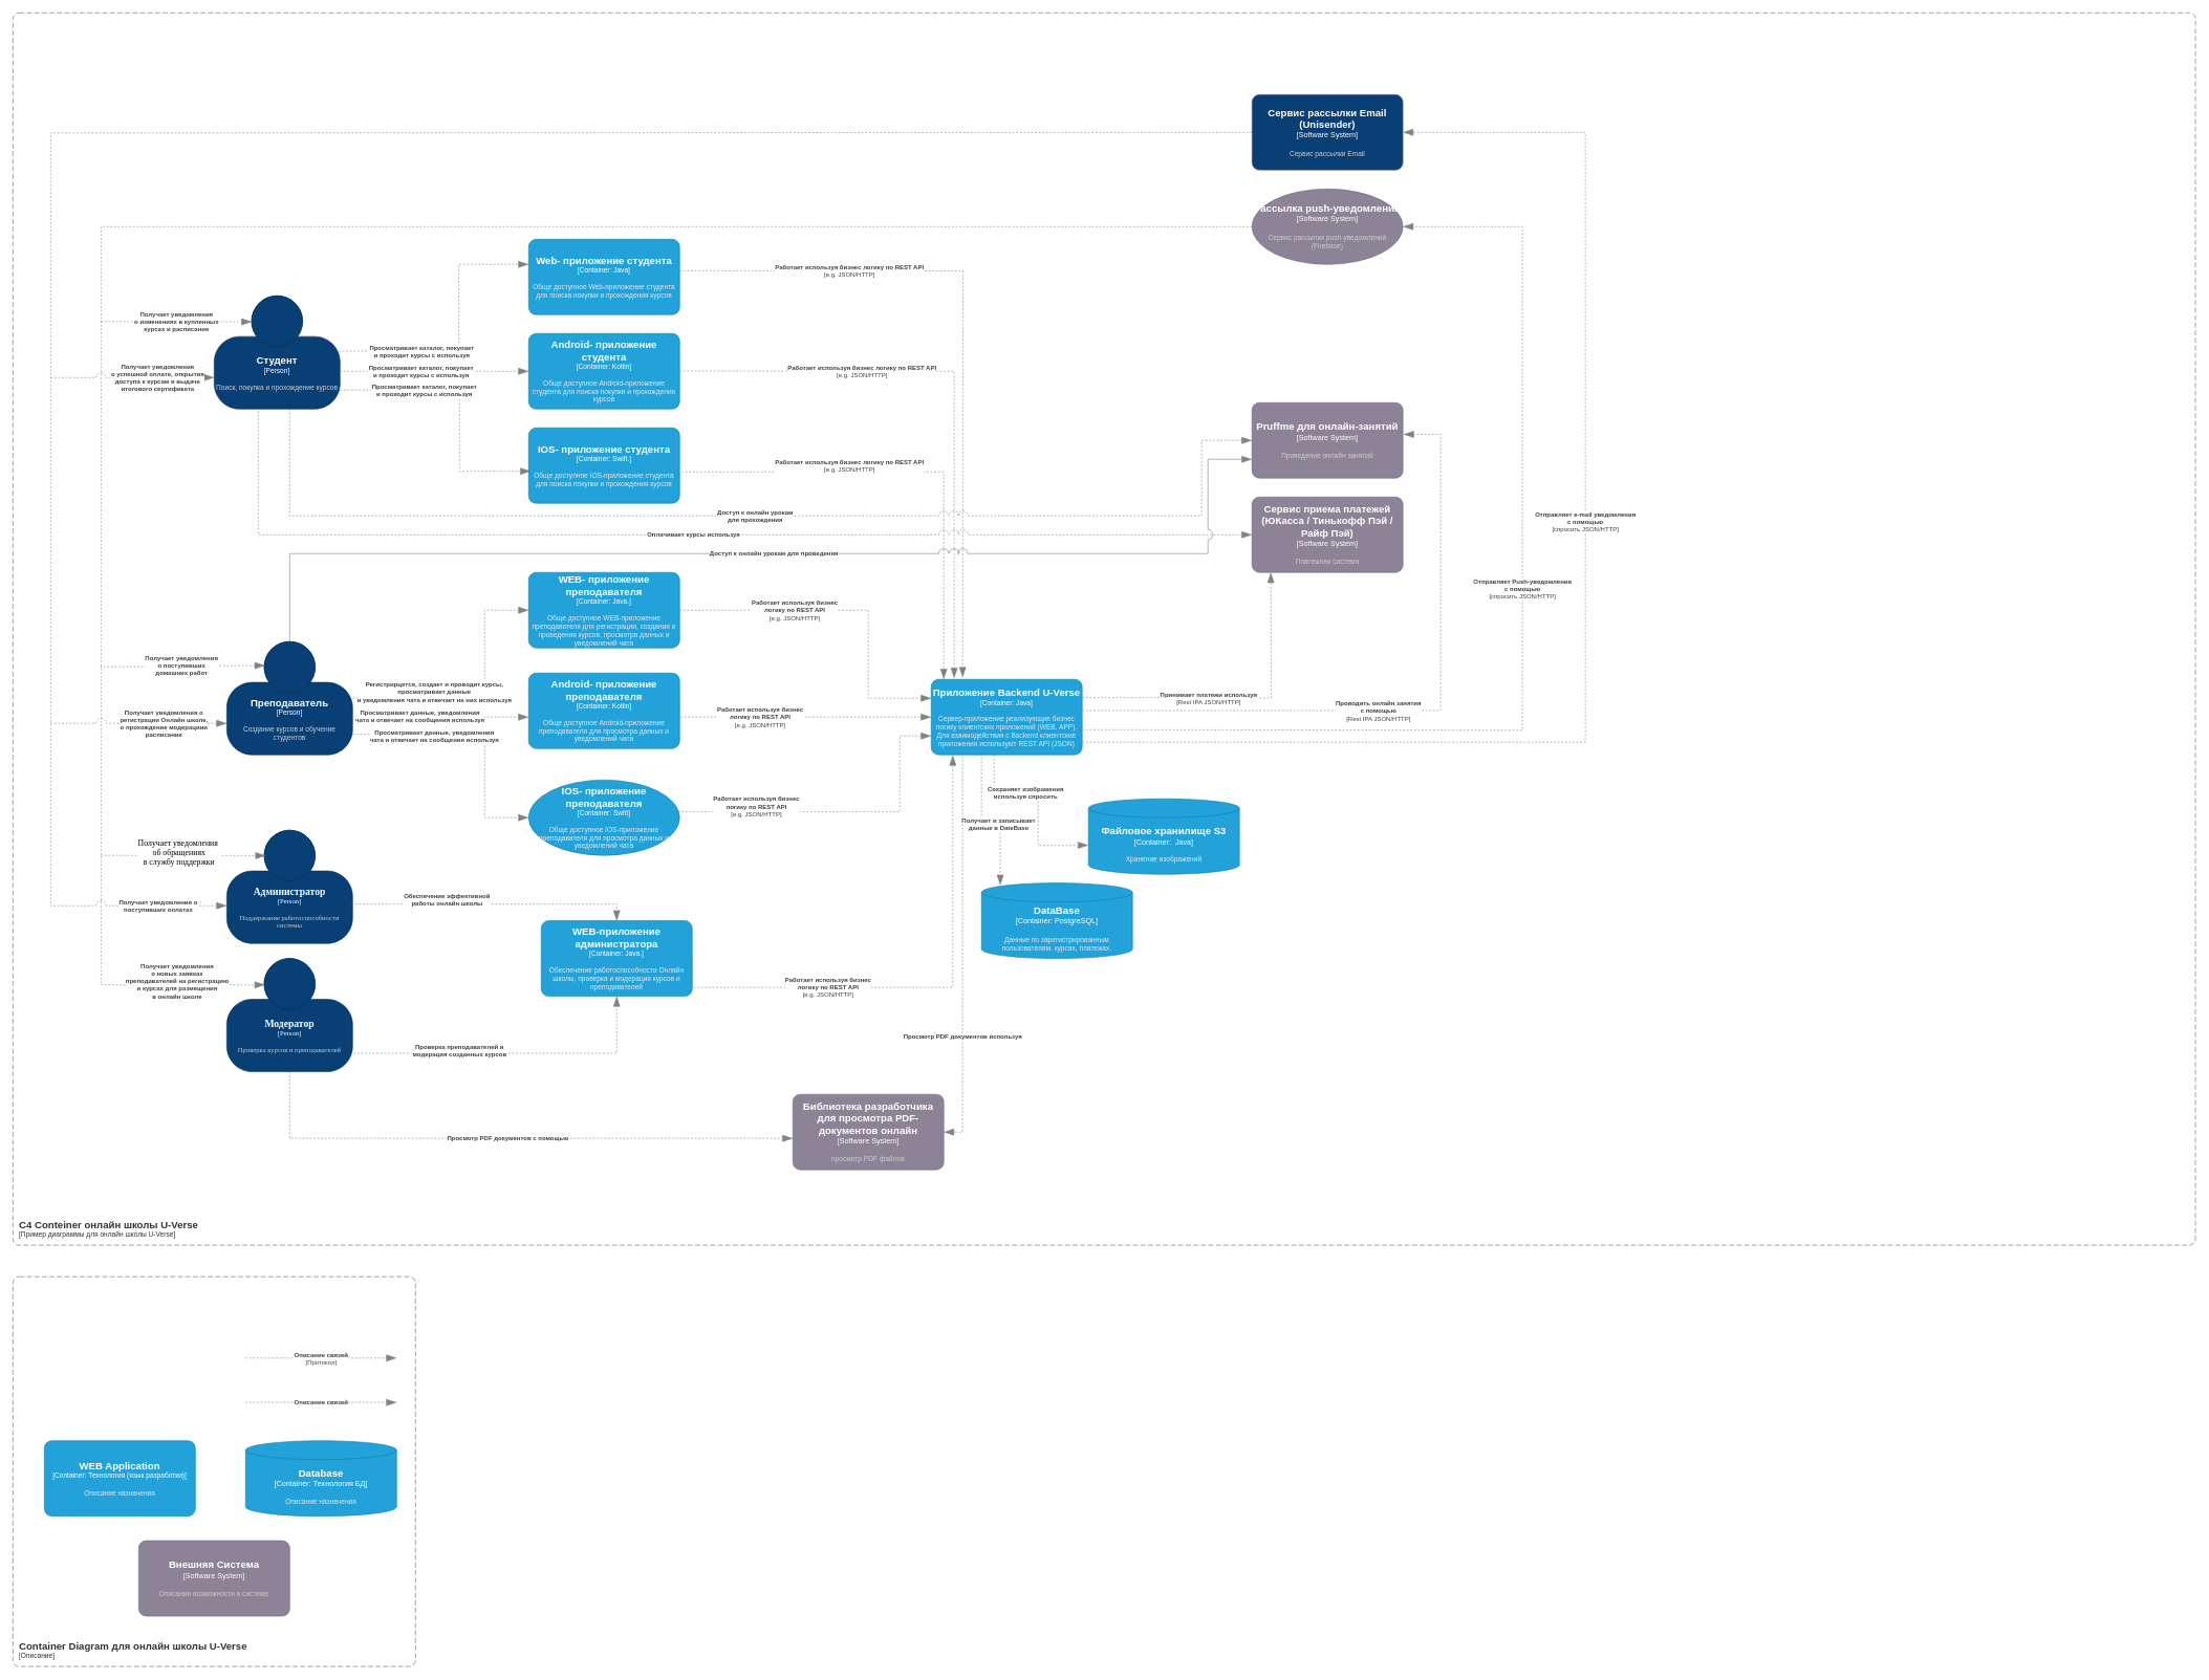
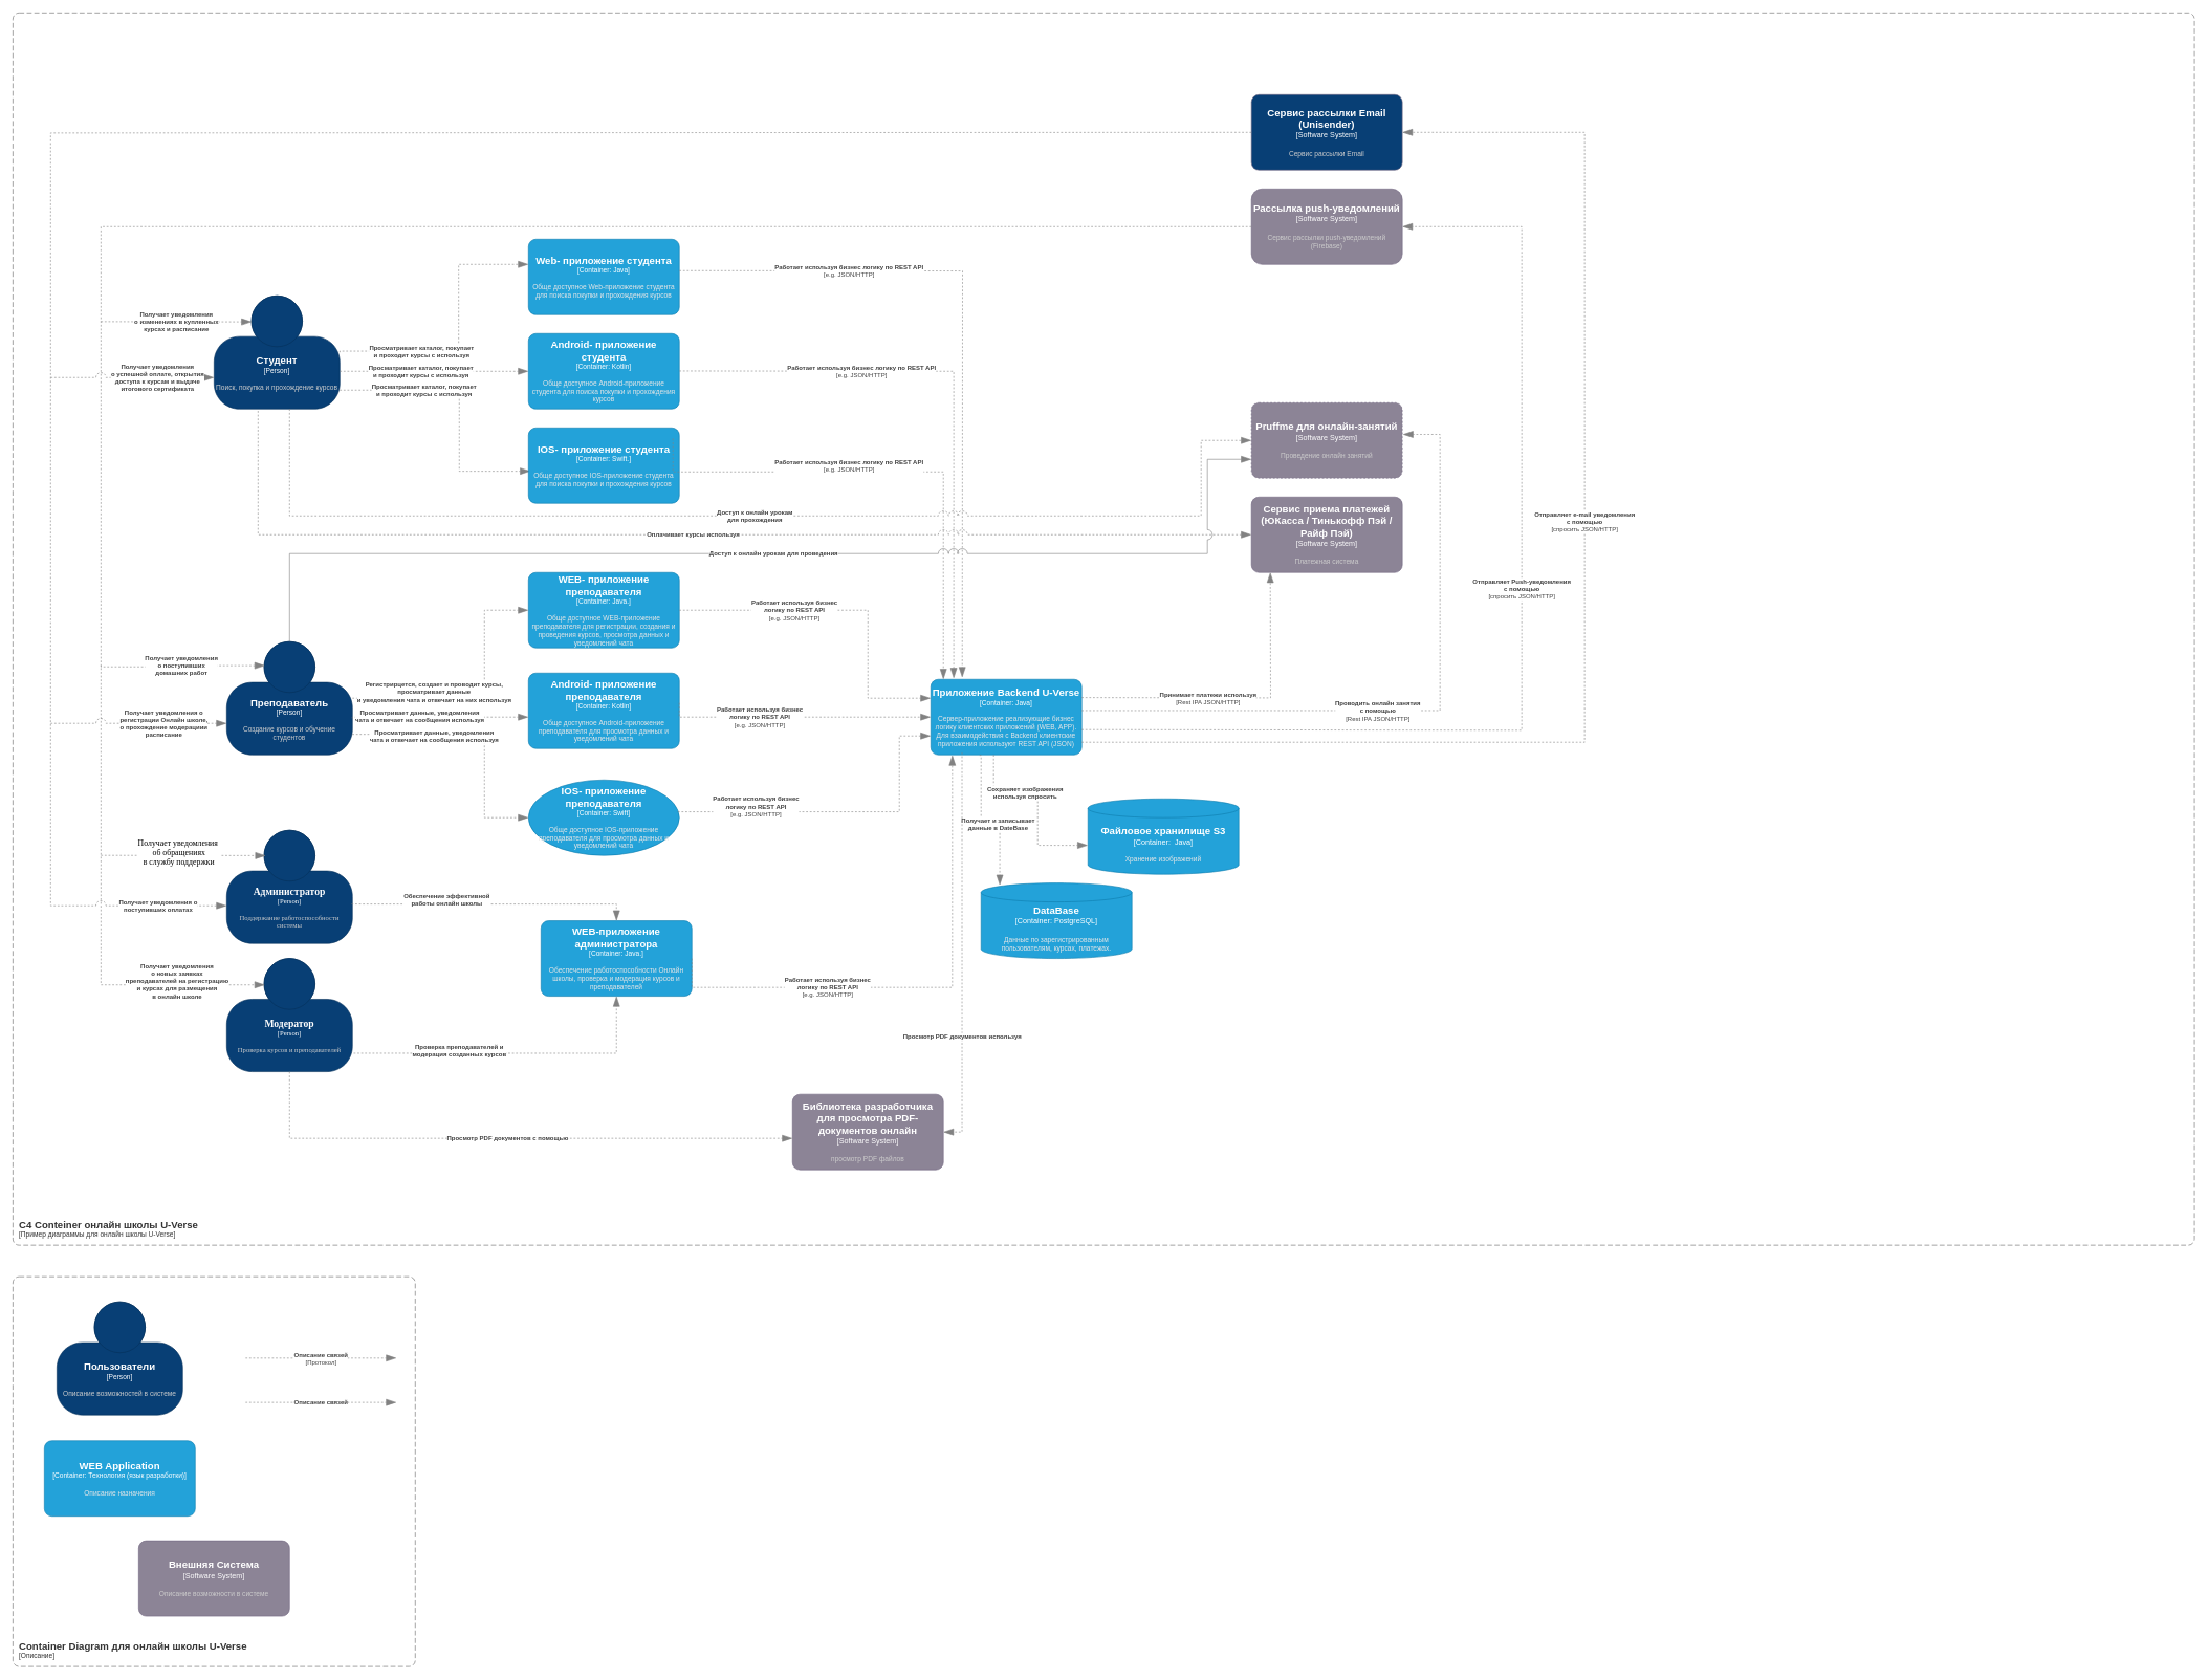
- <mxCell id="42" value="&lt;font style=&quot;font-size: 16px&quot;&gt;&lt;b&gt;Рассылка push-уведомлений&lt;/b&gt;&lt;/font&gt;&lt;div&gt;[Software System]&lt;/div&gt;&lt;br&gt;&lt;div&gt;&lt;font style=&quot;font-size: 11px&quot;&gt;&lt;font color=&quot;#cccccc&quot;&gt;Сервис рассылки push-уведомлений&#10;(Firebase)&lt;/font&gt;&lt;/div&gt;" style="ellipse;whiteSpace=wrap;html=1;labelBackgroundColor=none;fillColor=#8C8496;fontColor=#ffffff;align=center;arcSize=14;strokeColor=#736782;metaEdit=1;resizable=0;points=[[0.25,0,0],[0.5,0,0],[0.75,0,0],[1,0.25,0],[1,0.5,0],[1,0.75,0],[0.75,1,0],[0.5,1,0],[0.25,1,0],[0,0.75,0],[0,0.5,0],[0,0.25,0]];" parent="1" vertex="1"><mxGeometry x="1990" y="300" width="240" height="120" as="geometry" /></mxCell>
+ <mxCell id="42" value="&lt;font style=&quot;font-size: 16px&quot;&gt;&lt;b&gt;Рассылка push-уведомлений&lt;/b&gt;&lt;/font&gt;&lt;div&gt;[Software System]&lt;/div&gt;&lt;br&gt;&lt;div&gt;&lt;font style=&quot;font-size: 11px&quot;&gt;&lt;font color=&quot;#cccccc&quot;&gt;Сервис рассылки push-уведомлений&#10;(Firebase)&lt;/font&gt;&lt;/div&gt;" style="rounded=1;whiteSpace=wrap;html=1;labelBackgroundColor=none;fillColor=#8C8496;fontColor=#ffffff;align=center;arcSize=14;strokeColor=#736782;metaEdit=1;resizable=0;points=[[0.25,0,0],[0.5,0,0],[0.75,0,0],[1,0.25,0],[1,0.5,0],[1,0.75,0],[0.75,1,0],[0.5,1,0],[0.25,1,0],[0,0.75,0],[0,0.5,0],[0,0.25,0]];" parent="1" vertex="1"><mxGeometry x="1990" y="300" width="240" height="120" as="geometry" /></mxCell>
- <mxCell id="39" value="&lt;font style=&quot;font-size: 16px&quot;&gt;&lt;b&gt;Pruffme для онлайн-занятий&lt;/b&gt;&lt;/font&gt;&lt;div&gt;[Software System]&lt;/div&gt;&lt;br&gt;&lt;div&gt;&lt;font style=&quot;font-size: 11px&quot;&gt;&lt;font color=&quot;#cccccc&quot;&gt;Проведение онлайн занятий&lt;/font&gt;&lt;/div&gt;" style="rounded=1;whiteSpace=wrap;html=1;labelBackgroundColor=none;fillColor=#8C8496;fontColor=#ffffff;align=center;arcSize=10;strokeColor=#736782;metaEdit=1;resizable=0;points=[[0.25,0,0],[0.5,0,0],[0.75,0,0],[1,0.25,0],[1,0.5,0],[1,0.75,0],[0.75,1,0],[0.5,1,0],[0.25,1,0],[0,0.75,0],[0,0.5,0],[0,0.25,0]];" parent="1" vertex="1"><mxGeometry x="1990" y="640" width="240" height="120" as="geometry" /></mxCell>
+ <mxCell id="39" value="&lt;font style=&quot;font-size: 16px&quot;&gt;&lt;b&gt;Pruffme для онлайн-занятий&lt;/b&gt;&lt;/font&gt;&lt;div&gt;[Software System]&lt;/div&gt;&lt;br&gt;&lt;div&gt;&lt;font style=&quot;font-size: 11px&quot;&gt;&lt;font color=&quot;#cccccc&quot;&gt;Проведение онлайн занятий&lt;/font&gt;&lt;/div&gt;" style="rounded=1;whiteSpace=wrap;html=1;labelBackgroundColor=none;fillColor=#8C8496;fontColor=#ffffff;align=center;arcSize=10;strokeColor=#736782;metaEdit=1;resizable=0;points=[[0.25,0,0],[0.5,0,0],[0.75,0,0],[1,0.25,0],[1,0.5,0],[1,0.75,0],[0.75,1,0],[0.5,1,0],[0.25,1,0],[0,0.75,0],[0,0.5,0],[0,0.25,0]];dashed=1;" parent="1" vertex="1"><mxGeometry x="1990" y="640" width="240" height="120" as="geometry" /></mxCell>
+ <mxCell id="57" value="&lt;font style=&quot;font-size: 16px&quot;&gt;&lt;b&gt;Пользователи&lt;/b&gt;&lt;/font&gt;&lt;div&gt;[Person]&lt;/div&gt;&lt;br&gt;&lt;div&gt;&lt;font style=&quot;font-size: 11px&quot;&gt;&lt;font color=&quot;#cccccc&quot;&gt;Описание возможностей в системе&lt;/font&gt;&lt;/div&gt;" style="html=1;fontSize=11;dashed=0;whiteSpace=wrap;fillColor=#083F75;strokeColor=#06315C;fontColor=#ffffff;shape=mxgraph.c4.person2;align=center;metaEdit=1;points=[[0.5,0,0],[1,0.5,0],[1,0.75,0],[0.75,1,0],[0.5,1,0],[0.25,1,0],[0,0.75,0],[0,0.5,0]];resizable=0;" parent="1" vertex="1"><mxGeometry x="90" y="2070" width="200" height="180" as="geometry" /></mxCell>
- <mxCell id="61" value="&lt;font style=&quot;font-size: 16px&quot;&gt;&lt;b&gt;Database&lt;/b&gt;&lt;/font&gt;&lt;div&gt;[Container:&amp;nbsp;Технология БД]&lt;/div&gt;&lt;br&gt;&lt;div&gt;&lt;font style=&quot;font-size: 11px&quot;&gt;&lt;font color=&quot;#E6E6E6&quot;&gt;Описание назначения&lt;/font&gt;&lt;/div&gt;" style="shape=cylinder3;size=15;whiteSpace=wrap;html=1;boundedLbl=1;rounded=0;labelBackgroundColor=none;fillColor=#23A2D9;fontSize=12;fontColor=#ffffff;align=center;strokeColor=#0E7DAD;metaEdit=1;points=[[0.5,0,0],[1,0.25,0],[1,0.5,0],[1,0.75,0],[0.5,1,0],[0,0.75,0],[0,0.5,0],[0,0.25,0]];resizable=0;" vertex="1" parent="1"><mxGeometry x="390" y="2291" width="240" height="120" as="geometry" /></mxCell>
